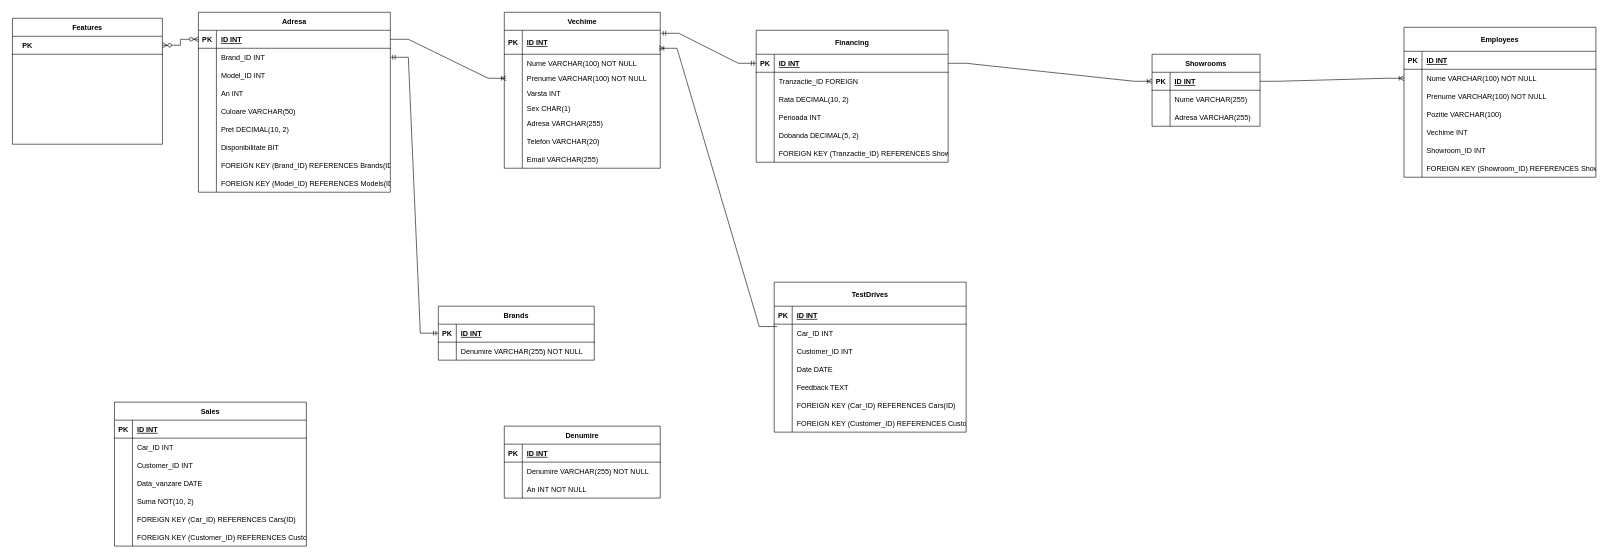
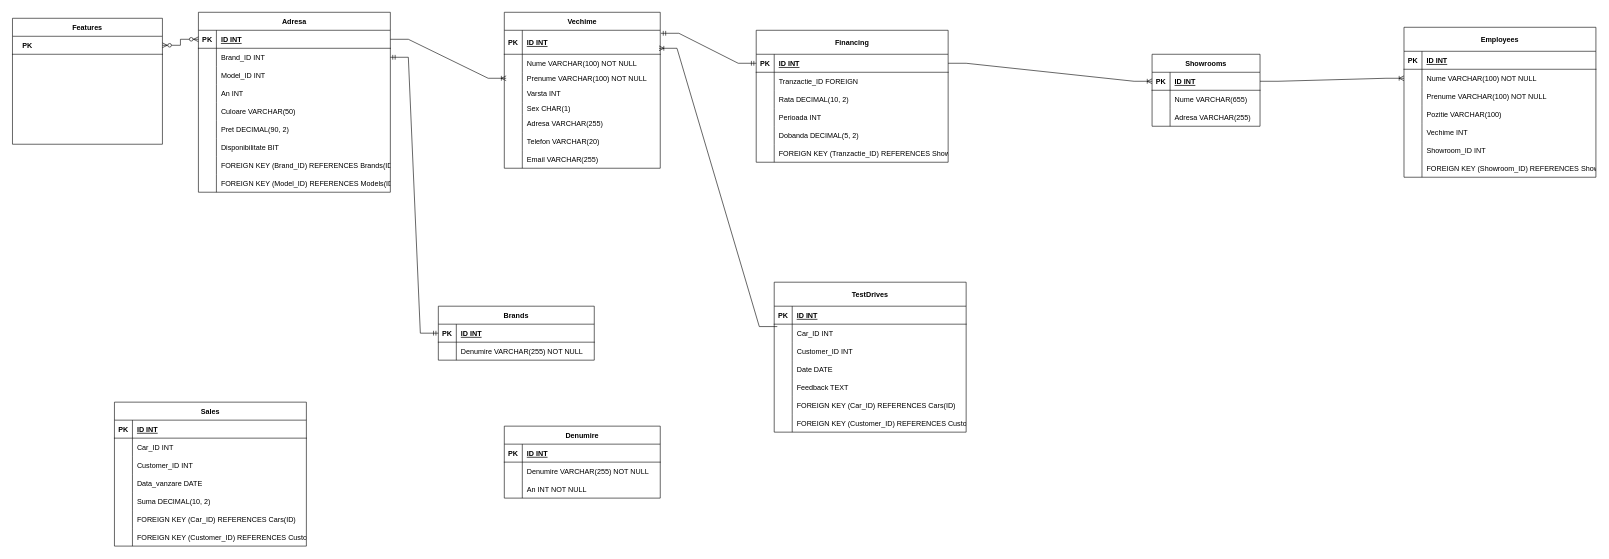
- <mxCell id="175" value="Nume VARCHAR(255)" style="shape=partialRectangle;overflow=hidden;connectable=0;fillColor=none;align=left;strokeColor=inherit;top=0;left=0;bottom=0;right=0;spacingLeft=6;" vertex="1" parent="173"><mxGeometry x="30" width="150" height="30" as="geometry"><mxRectangle width="150" height="30" as="alternateBounds" /></mxGeometry></mxCell>
+ <mxCell id="175" value="Nume VARCHAR(655)" style="shape=partialRectangle;overflow=hidden;connectable=0;fillColor=none;align=left;strokeColor=inherit;top=0;left=0;bottom=0;right=0;spacingLeft=6;" vertex="1" parent="173"><mxGeometry x="30" width="150" height="30" as="geometry"><mxRectangle width="150" height="30" as="alternateBounds" /></mxGeometry></mxCell>
- <mxCell id="32" value="Pret DECIMAL(10, 2)" style="shape=partialRectangle;overflow=hidden;connectable=0;fillColor=none;align=left;strokeColor=inherit;top=0;left=0;bottom=0;right=0;spacingLeft=6;" vertex="1" parent="30"><mxGeometry x="30" width="290" height="30" as="geometry"><mxRectangle width="290" height="30" as="alternateBounds" /></mxGeometry></mxCell>
+ <mxCell id="32" value="Pret DECIMAL(90, 2)" style="shape=partialRectangle;overflow=hidden;connectable=0;fillColor=none;align=left;strokeColor=inherit;top=0;left=0;bottom=0;right=0;spacingLeft=6;" vertex="1" parent="30"><mxGeometry x="30" width="290" height="30" as="geometry"><mxRectangle width="290" height="30" as="alternateBounds" /></mxGeometry></mxCell>
- <mxCell id="162" value="Suma NOT(10, 2)" style="shape=partialRectangle;overflow=hidden;connectable=0;fillColor=none;align=left;strokeColor=inherit;top=0;left=0;bottom=0;right=0;spacingLeft=6;" vertex="1" parent="160"><mxGeometry x="30" width="290" height="30" as="geometry"><mxRectangle width="290" height="30" as="alternateBounds" /></mxGeometry></mxCell>
+ <mxCell id="162" value="Suma DECIMAL(10, 2)" style="shape=partialRectangle;overflow=hidden;connectable=0;fillColor=none;align=left;strokeColor=inherit;top=0;left=0;bottom=0;right=0;spacingLeft=6;" vertex="1" parent="160"><mxGeometry x="30" width="290" height="30" as="geometry"><mxRectangle width="290" height="30" as="alternateBounds" /></mxGeometry></mxCell>
